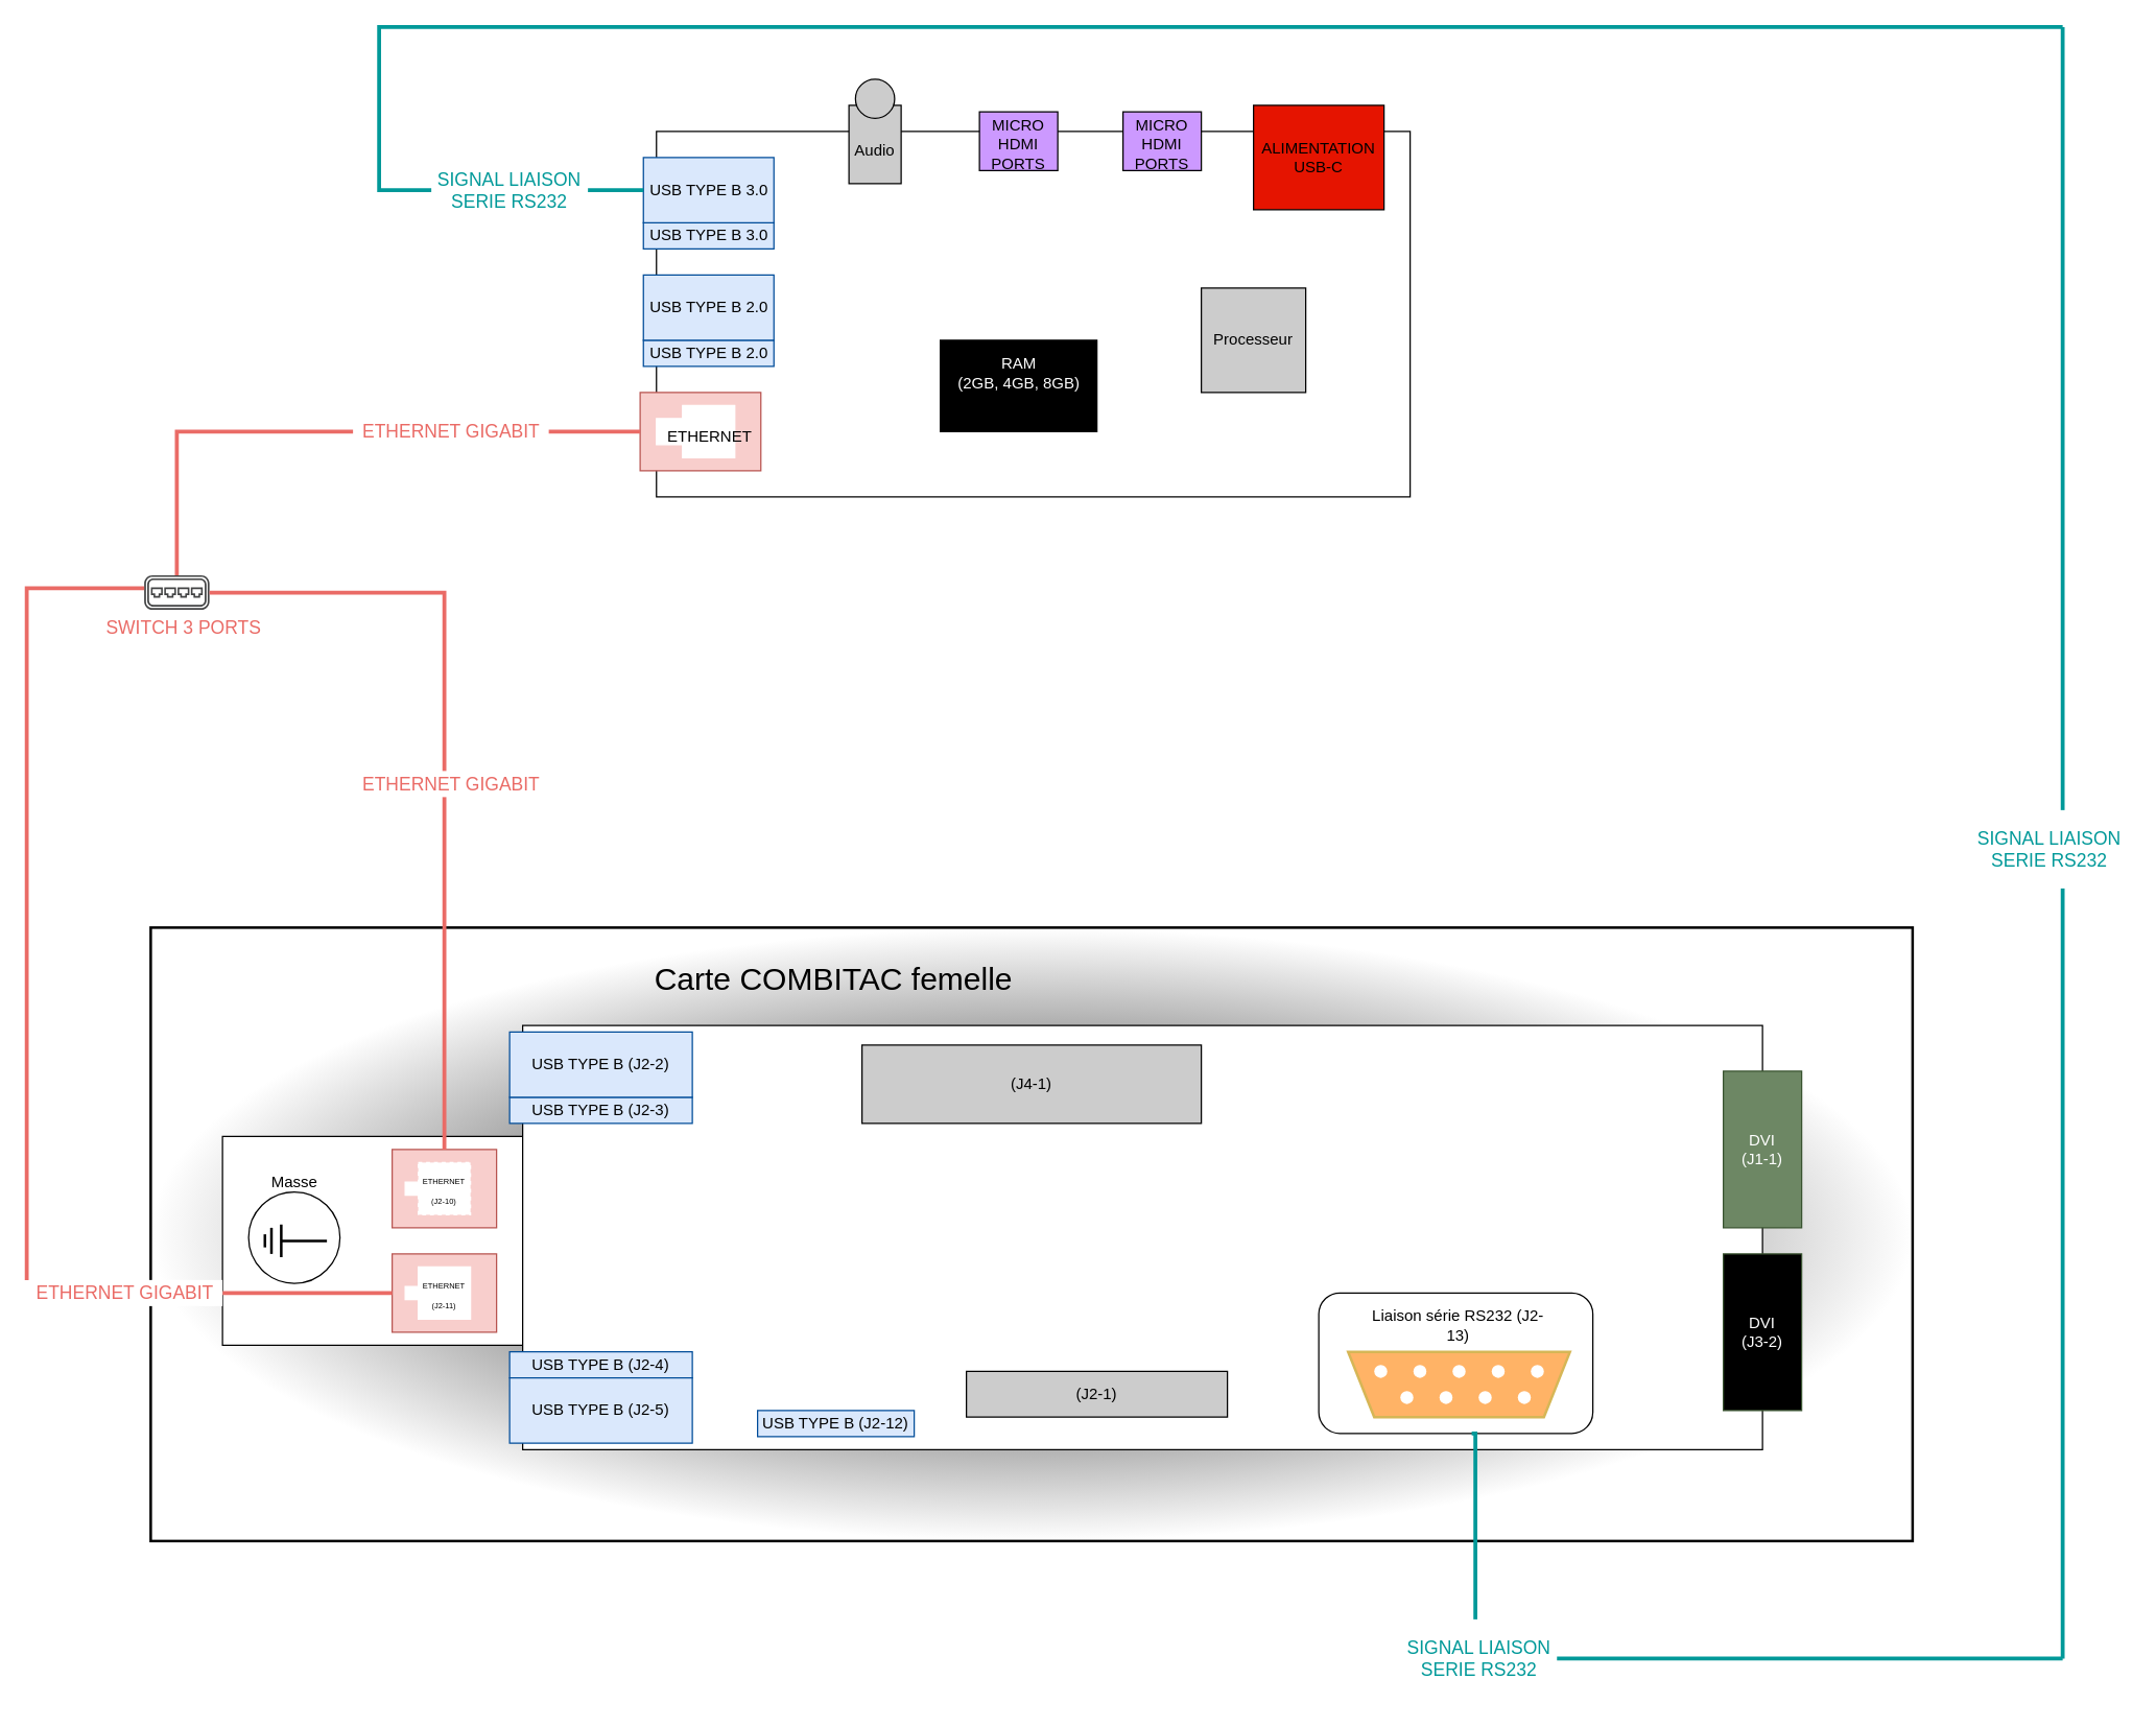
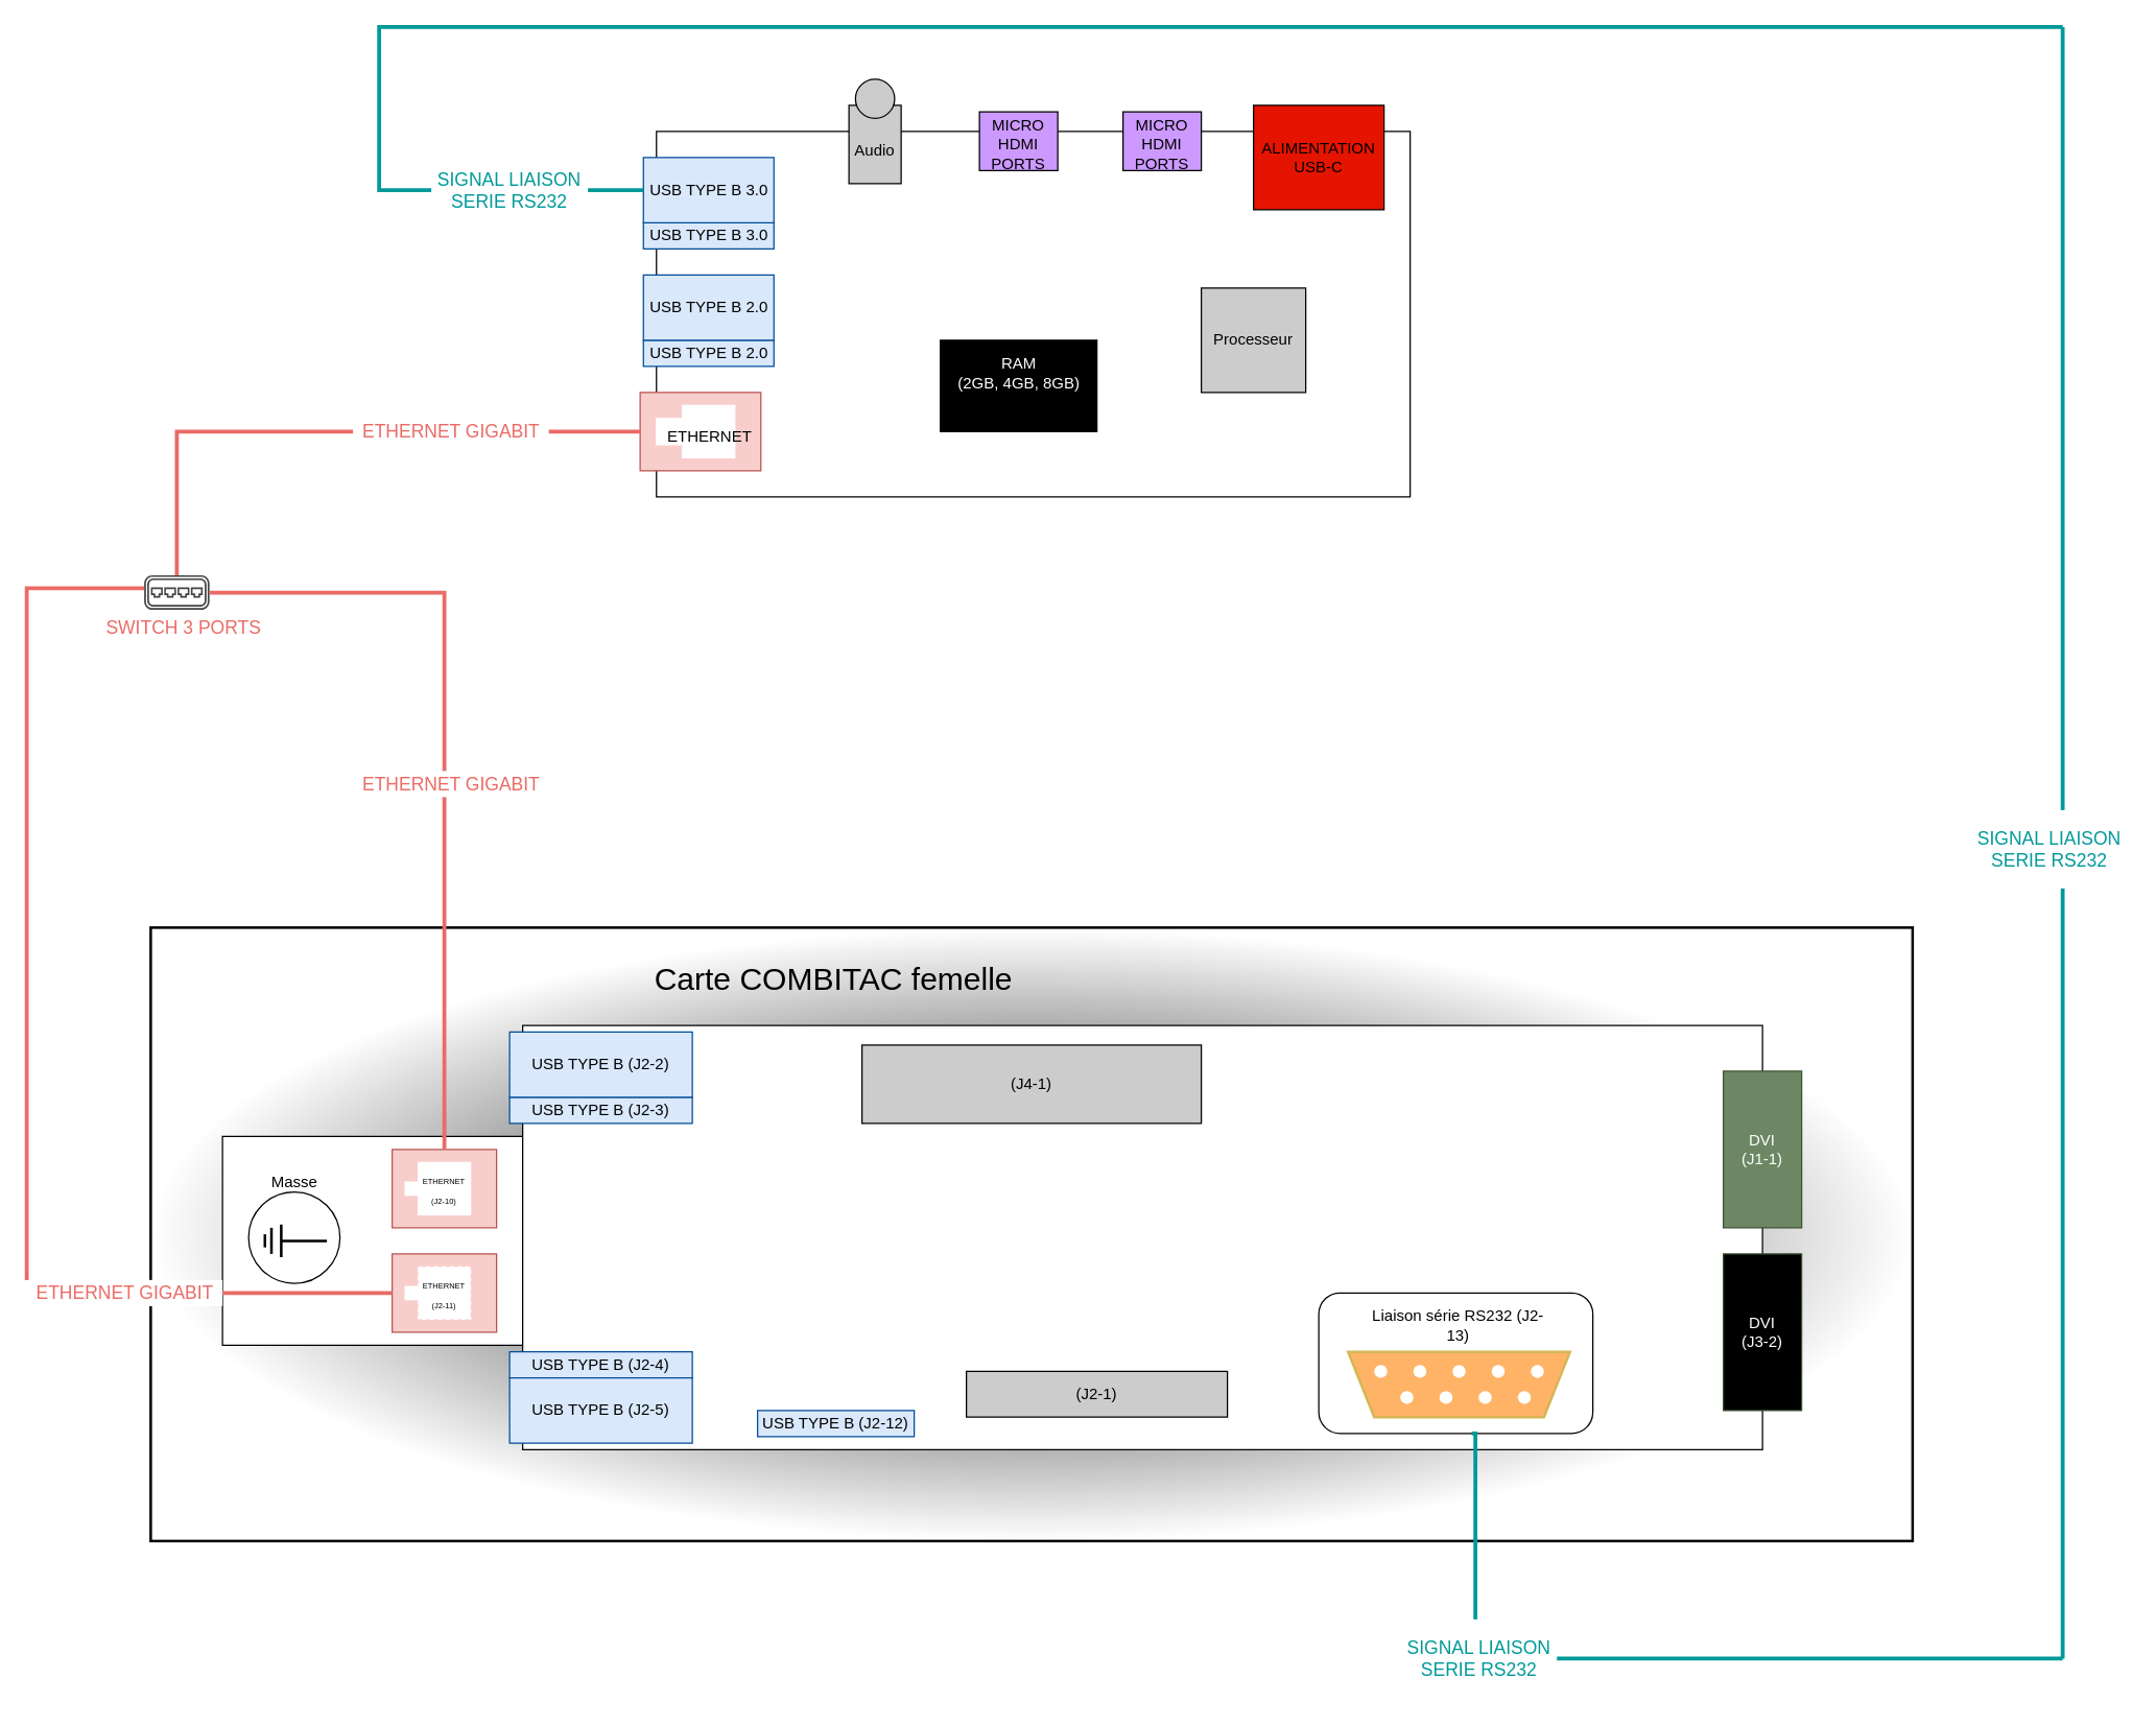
- <mxCell id="11" value="&lt;div&gt;&lt;font style=&quot;font-size: 6px&quot;&gt;ETHERNET&lt;/font&gt;&lt;/div&gt;&lt;div&gt;&lt;font style=&quot;font-size: 6px&quot;&gt;(J2-10)&lt;br&gt;&lt;/font&gt;&lt;/div&gt;" style="whiteSpace=wrap;html=1;aspect=fixed;fontColor=#000000;strokeColor=#FFFFFF;strokeWidth=1;fillColor=#FFFFFF;dashed=1;" vertex="1" parent="1"><mxGeometry x="320" y="890" width="40" height="40" as="geometry" /></mxCell>
+ <mxCell id="11" value="&lt;div&gt;&lt;font style=&quot;font-size: 6px&quot;&gt;ETHERNET&lt;/font&gt;&lt;/div&gt;&lt;div&gt;&lt;font style=&quot;font-size: 6px&quot;&gt;(J2-10)&lt;br&gt;&lt;/font&gt;&lt;/div&gt;" style="whiteSpace=wrap;html=1;aspect=fixed;fontColor=#000000;strokeColor=#FFFFFF;strokeWidth=1;fillColor=#FFFFFF;" vertex="1" parent="1"><mxGeometry x="320" y="890" width="40" height="40" as="geometry" /></mxCell>
- <mxCell id="13" value="&lt;div&gt;&lt;font style=&quot;font-size: 6px&quot;&gt;ETHERNET&lt;/font&gt;&lt;/div&gt;&lt;font style=&quot;font-size: 6px&quot;&gt;(J2-11)&lt;/font&gt;" style="whiteSpace=wrap;html=1;aspect=fixed;fontColor=#000000;strokeColor=#FFFFFF;strokeWidth=1;fillColor=#FFFFFF;" vertex="1" parent="1"><mxGeometry x="320" y="970" width="40" height="40" as="geometry" /></mxCell>
+ <mxCell id="13" value="&lt;div&gt;&lt;font style=&quot;font-size: 6px&quot;&gt;ETHERNET&lt;/font&gt;&lt;/div&gt;&lt;font style=&quot;font-size: 6px&quot;&gt;(J2-11)&lt;/font&gt;" style="whiteSpace=wrap;html=1;aspect=fixed;fontColor=#000000;strokeColor=#FFFFFF;strokeWidth=1;fillColor=#FFFFFF;dashed=1;" vertex="1" parent="1"><mxGeometry x="320" y="970" width="40" height="40" as="geometry" /></mxCell>
